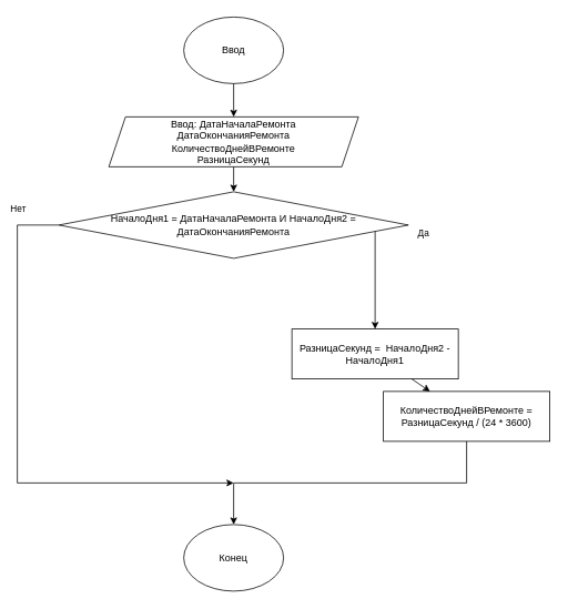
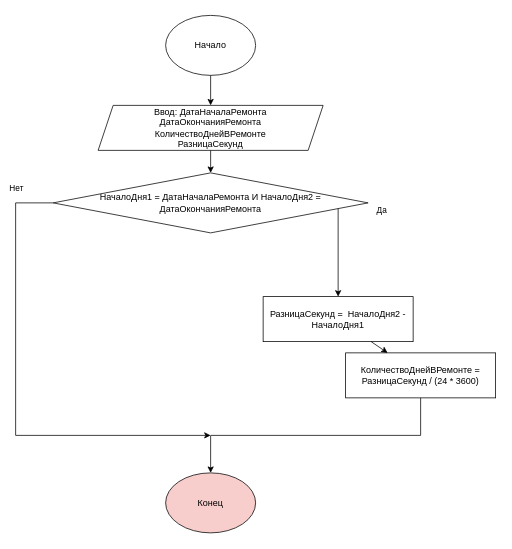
- <mxCell id="2" value="Ввод" style="ellipse;whiteSpace=wrap;html=1;" vertex="1" parent="1"><mxGeometry x="220" y="20" width="120" height="80" as="geometry" /></mxCell>
+ <mxCell id="2" value="Начало" style="ellipse;whiteSpace=wrap;html=1;" vertex="1" parent="1"><mxGeometry x="220" y="20" width="120" height="80" as="geometry" /></mxCell>
- <mxCell id="4" value="Конец" style="ellipse;whiteSpace=wrap;html=1;" vertex="1" parent="1"><mxGeometry x="220" y="630" width="120" height="80" as="geometry" /></mxCell>
+ <mxCell id="4" value="Конец" style="ellipse;whiteSpace=wrap;html=1;fillColor=#f8cecc;" vertex="1" parent="1"><mxGeometry x="220" y="630" width="120" height="80" as="geometry" /></mxCell>
